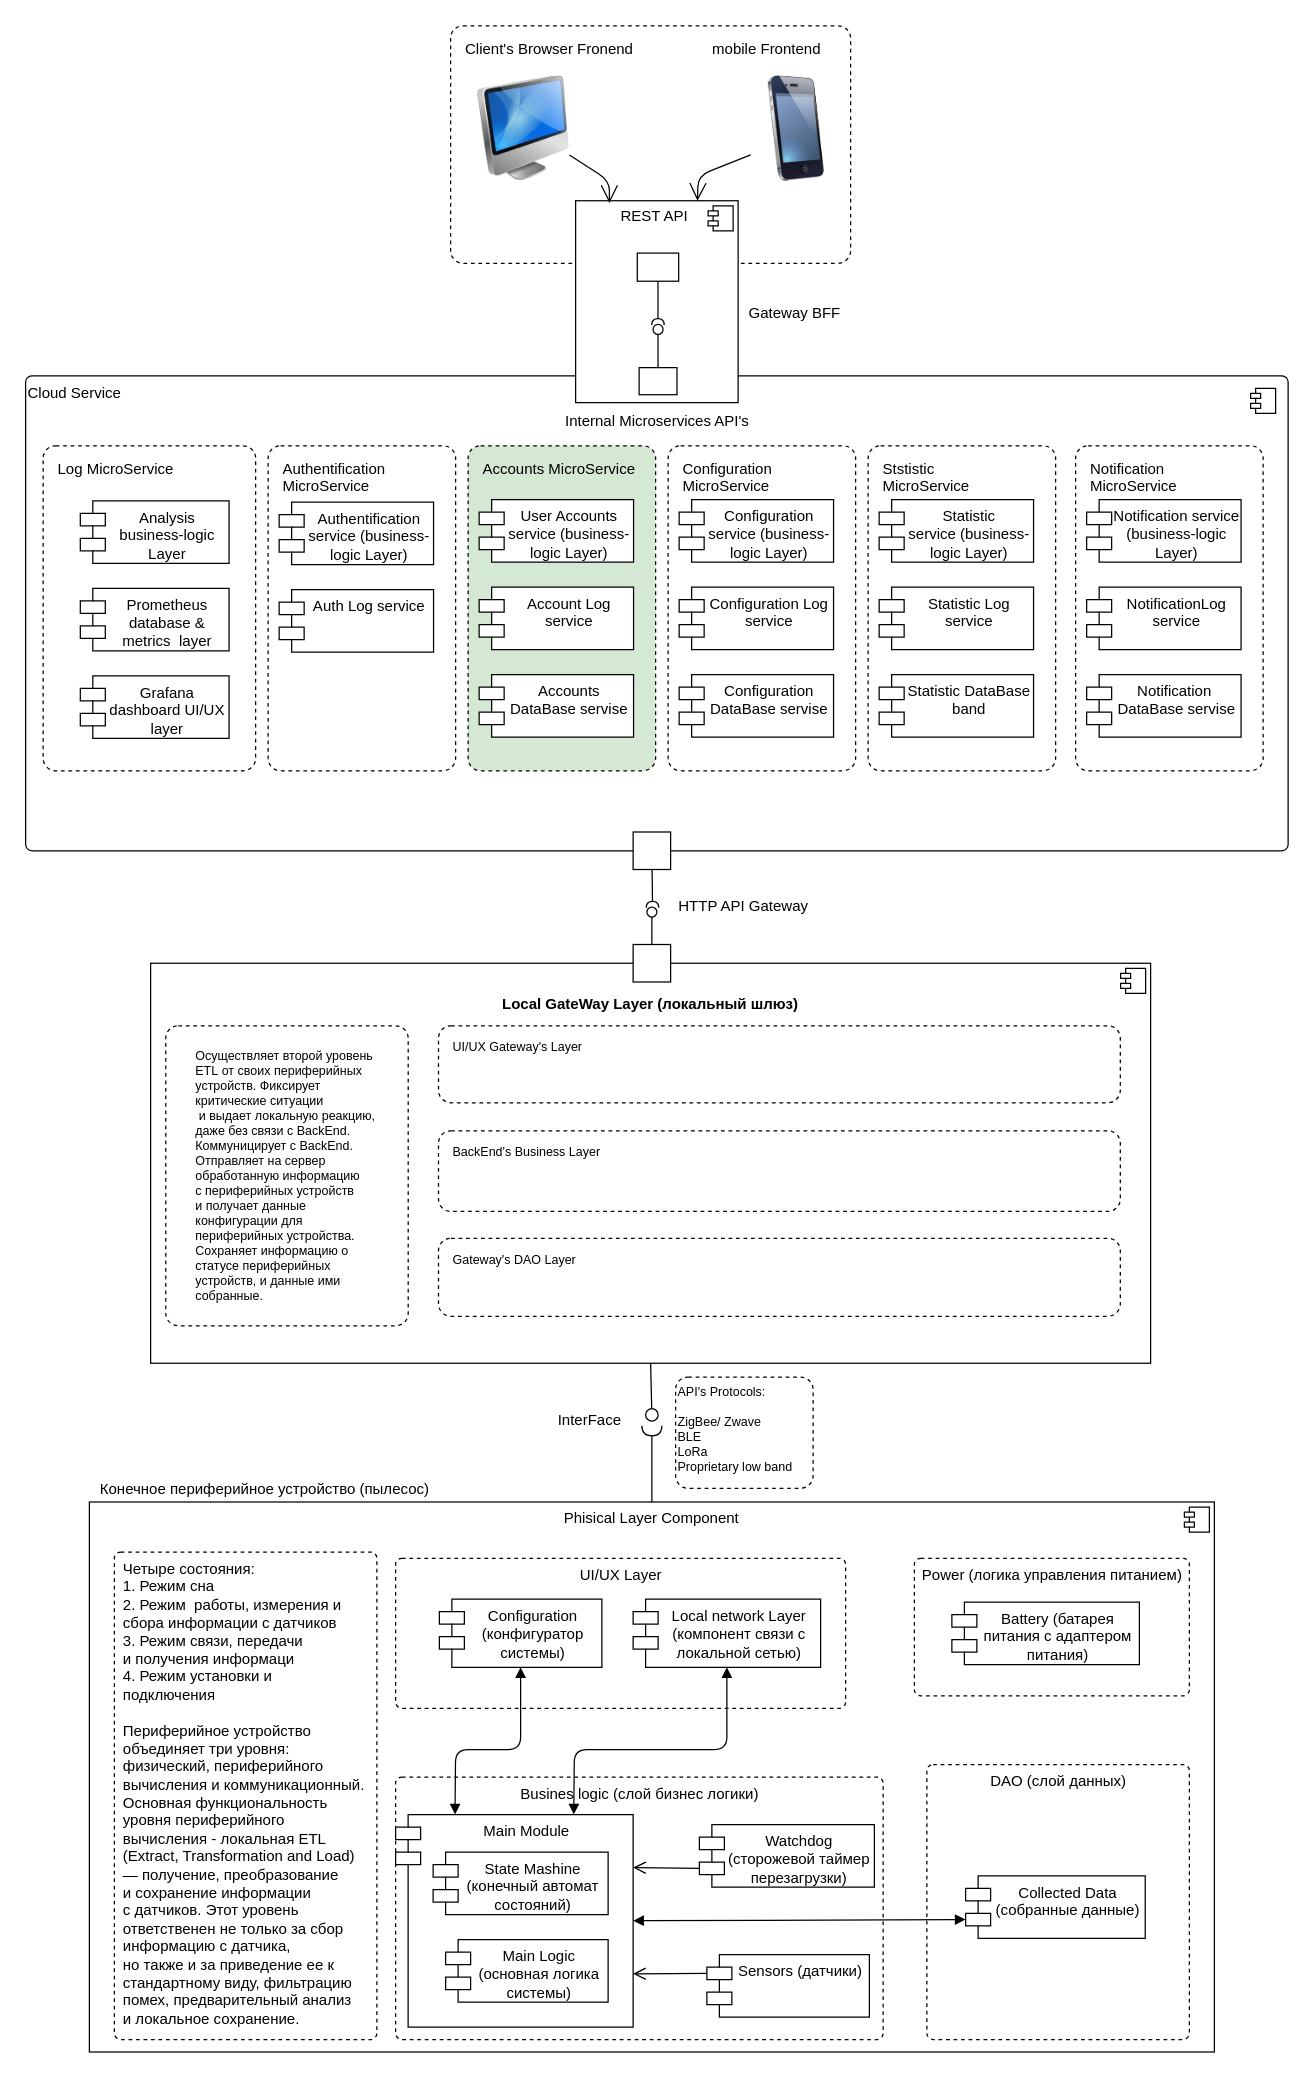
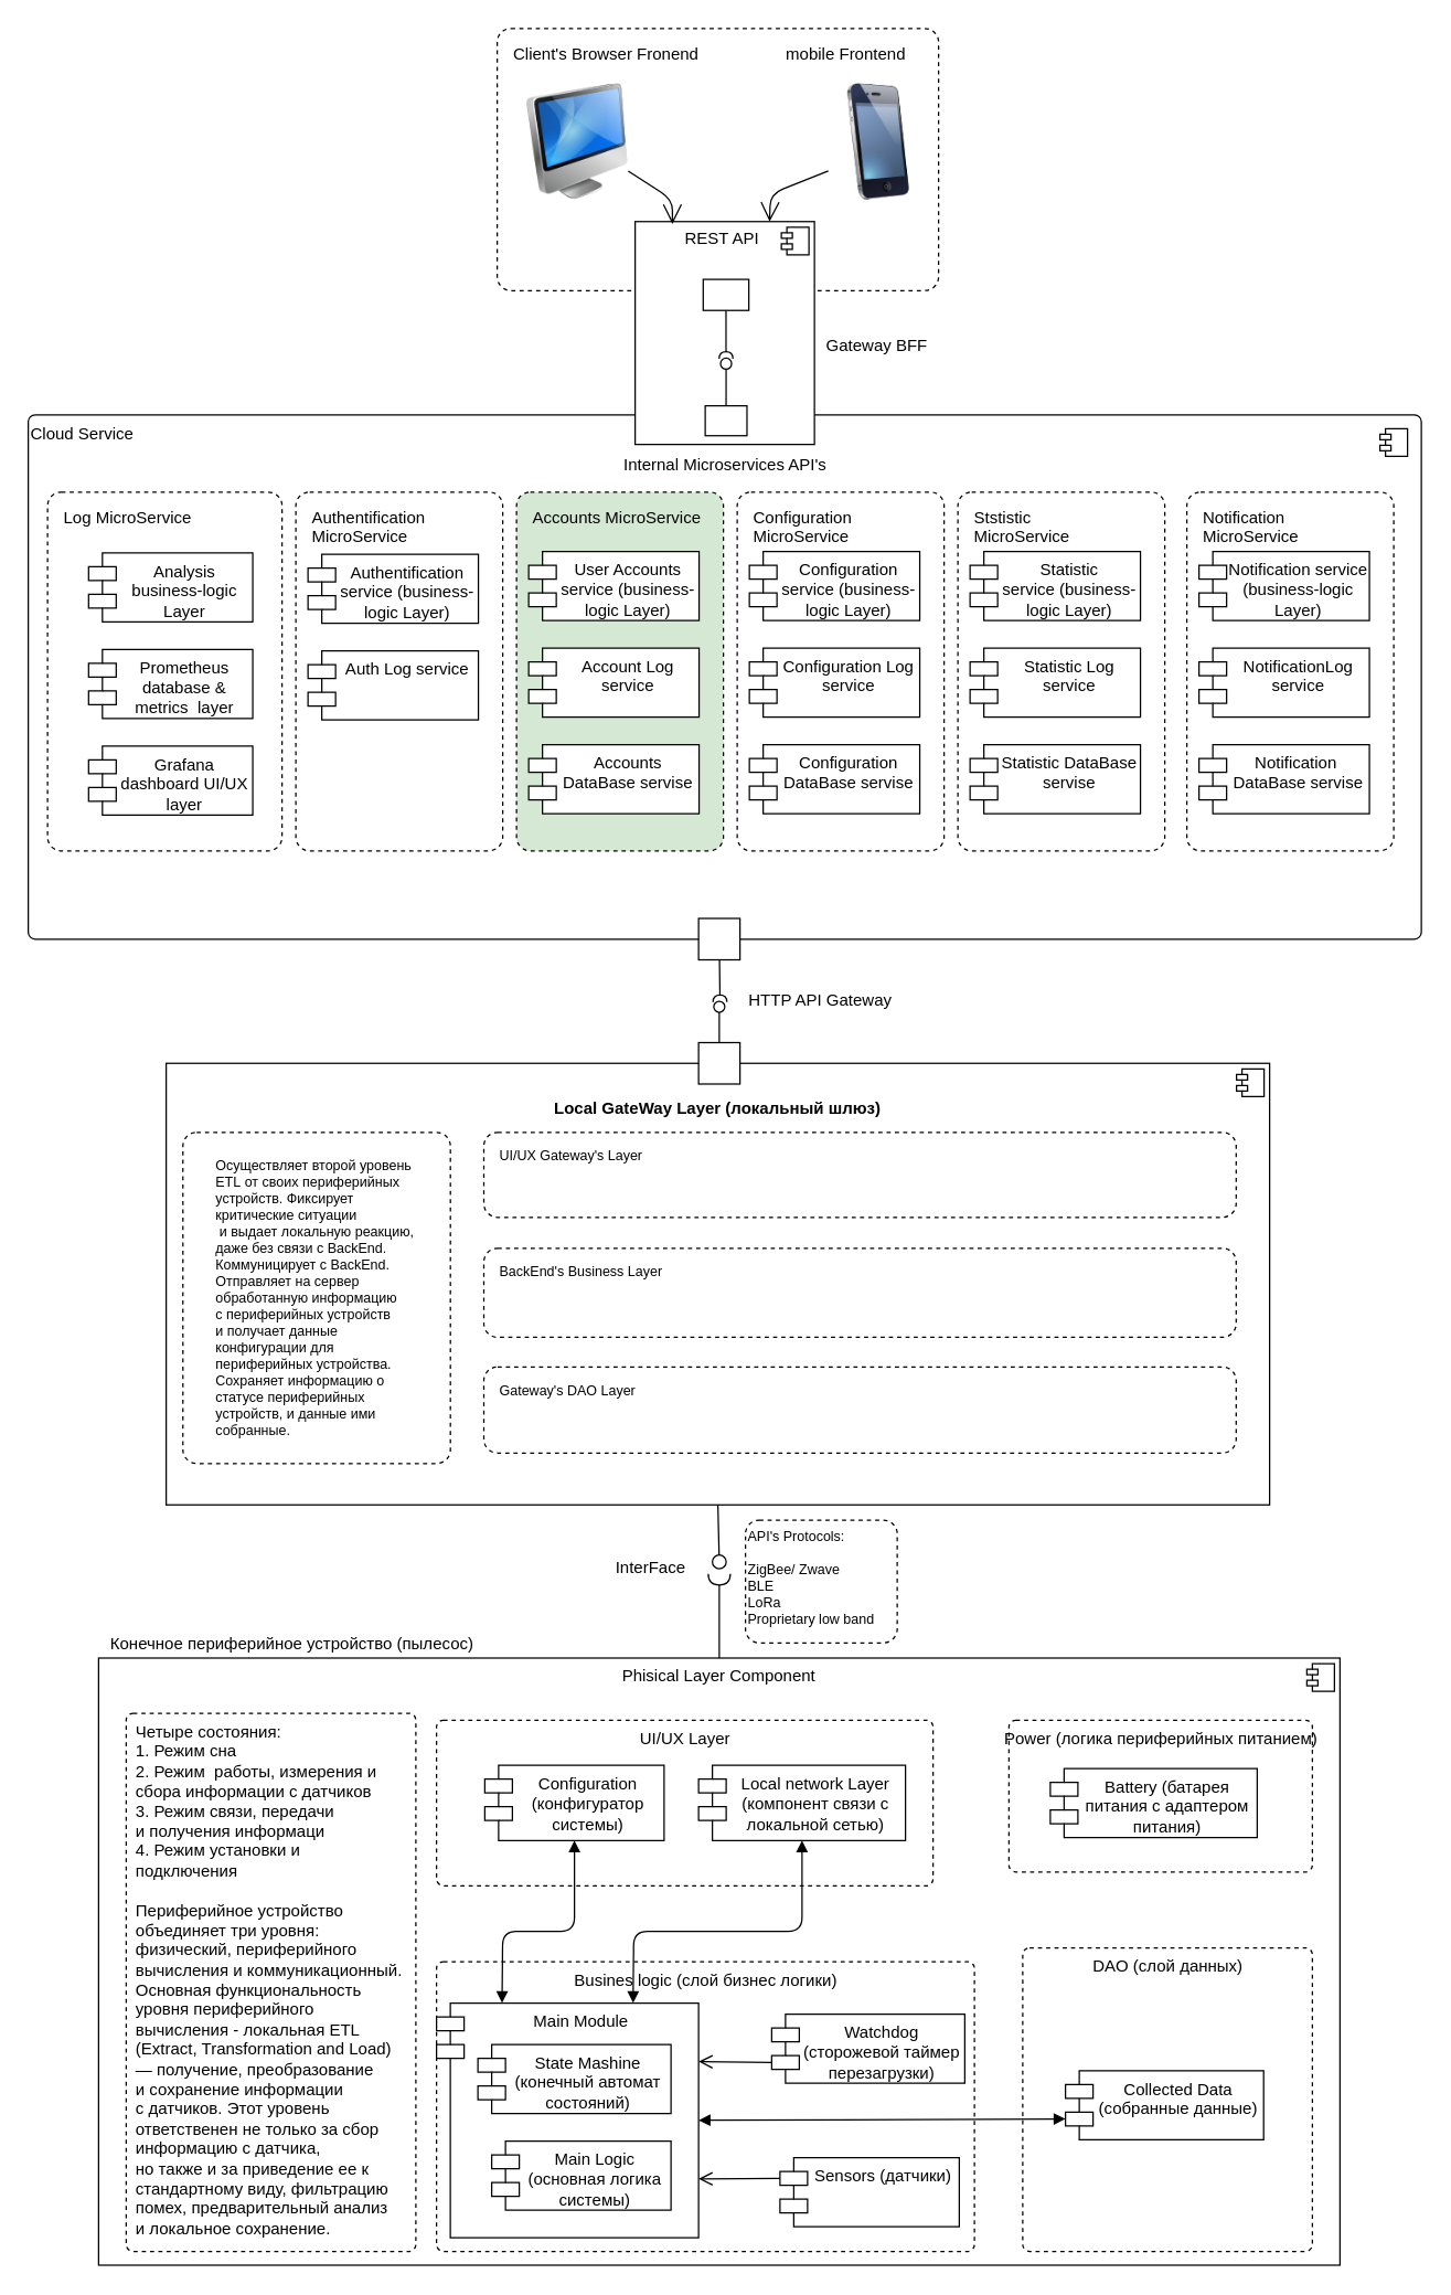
- <mxCell id="100" value="Statistic DataBase band" style="shape=module;align=left;spacingLeft=20;align=center;verticalAlign=top;whiteSpace=wrap;" vertex="1" parent="97"><mxGeometry y="140" width="123.529" height="50" as="geometry" /></mxCell>
+ <mxCell id="100" value="Statistic DataBase servise" style="shape=module;align=left;spacingLeft=20;align=center;verticalAlign=top;whiteSpace=wrap;" vertex="1" parent="97"><mxGeometry y="140" width="123.529" height="50" as="geometry" /></mxCell>
- <mxCell id="26" value="Power (логика управления питанием)" style="html=1;align=center;verticalAlign=top;rounded=1;absoluteArcSize=1;arcSize=10;dashed=1;" parent="25" vertex="1"><mxGeometry width="220" height="110" as="geometry" /></mxCell>
+ <mxCell id="26" value="Power (логика периферийных питанием)" style="html=1;align=center;verticalAlign=top;rounded=1;absoluteArcSize=1;arcSize=10;dashed=1;" parent="25" vertex="1"><mxGeometry width="220" height="110" as="geometry" /></mxCell>
